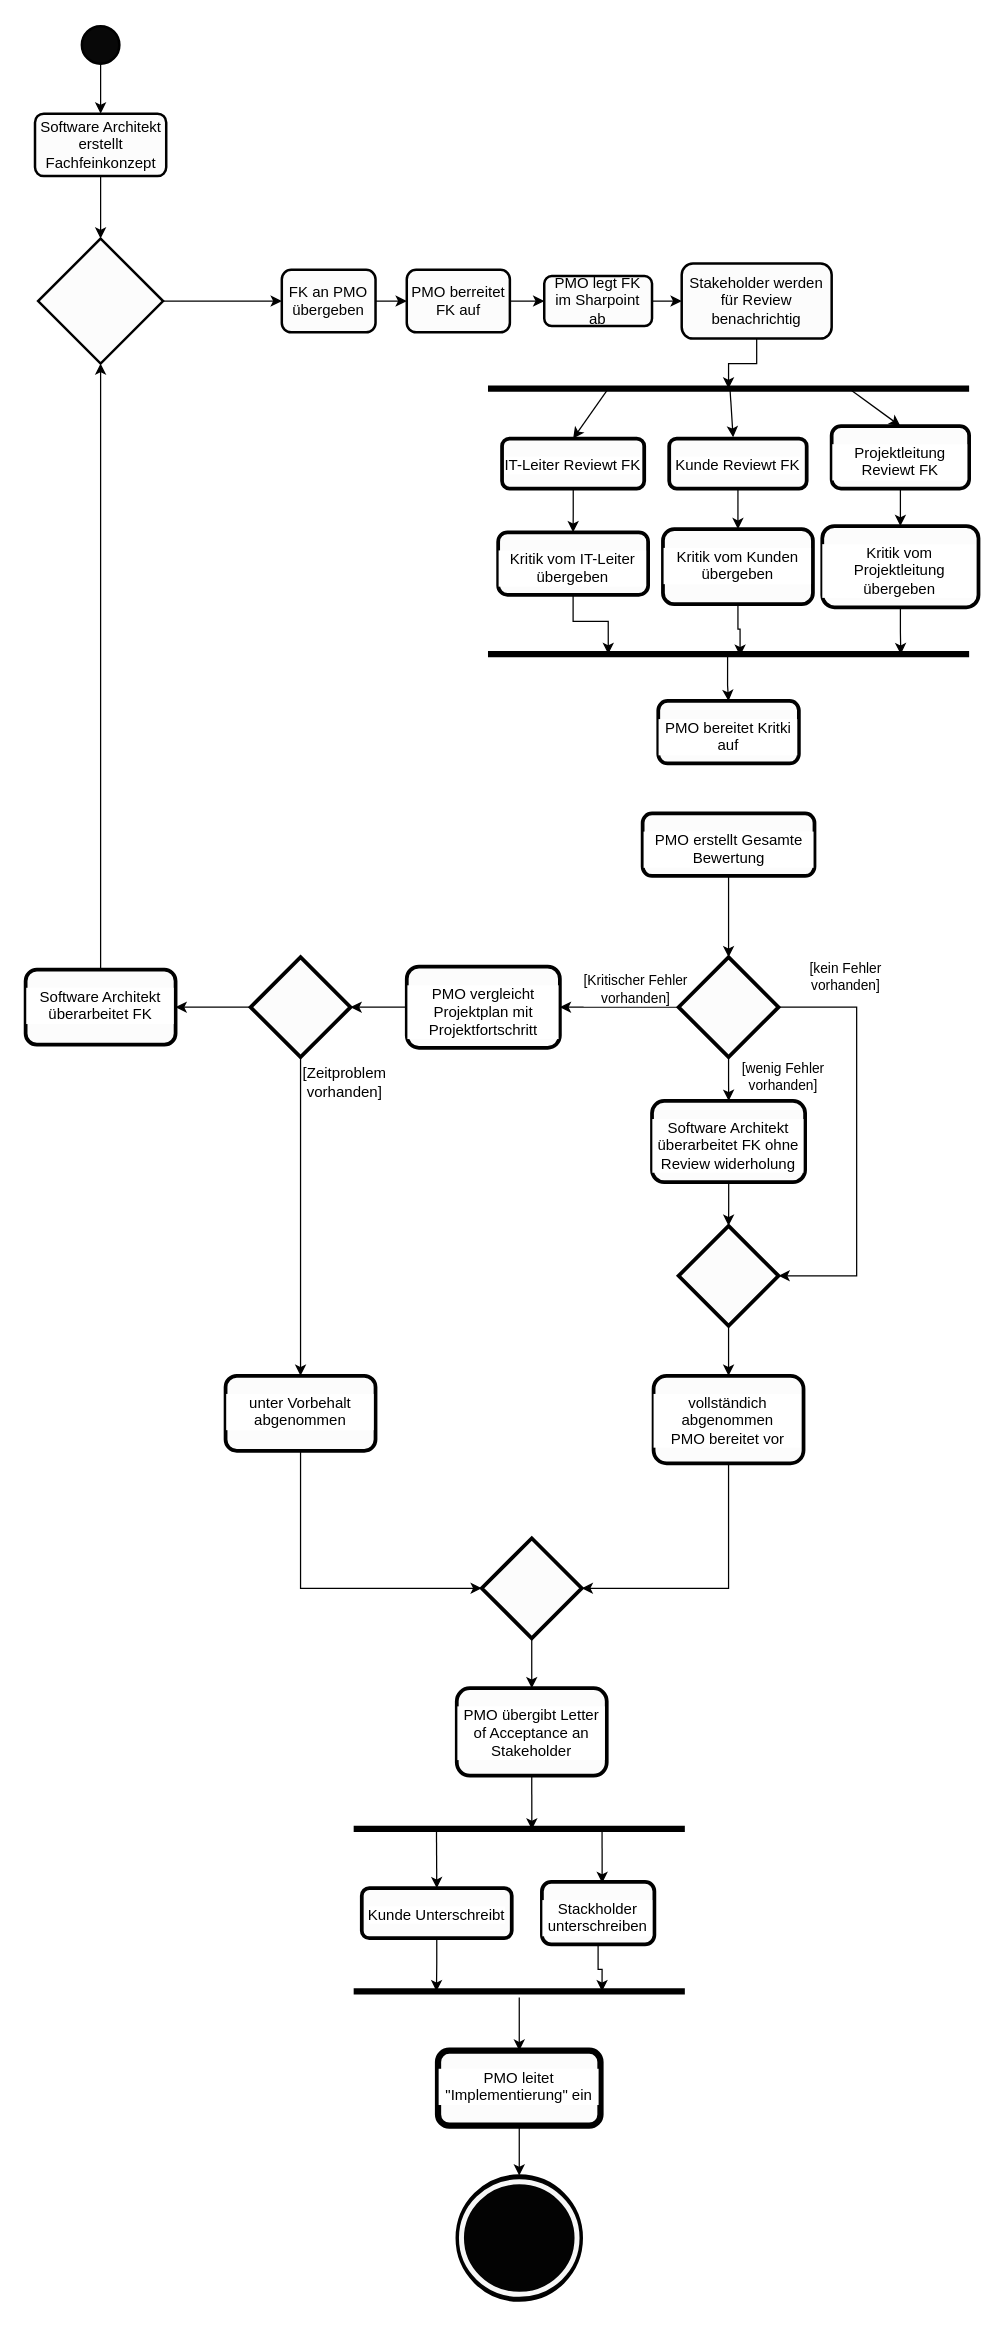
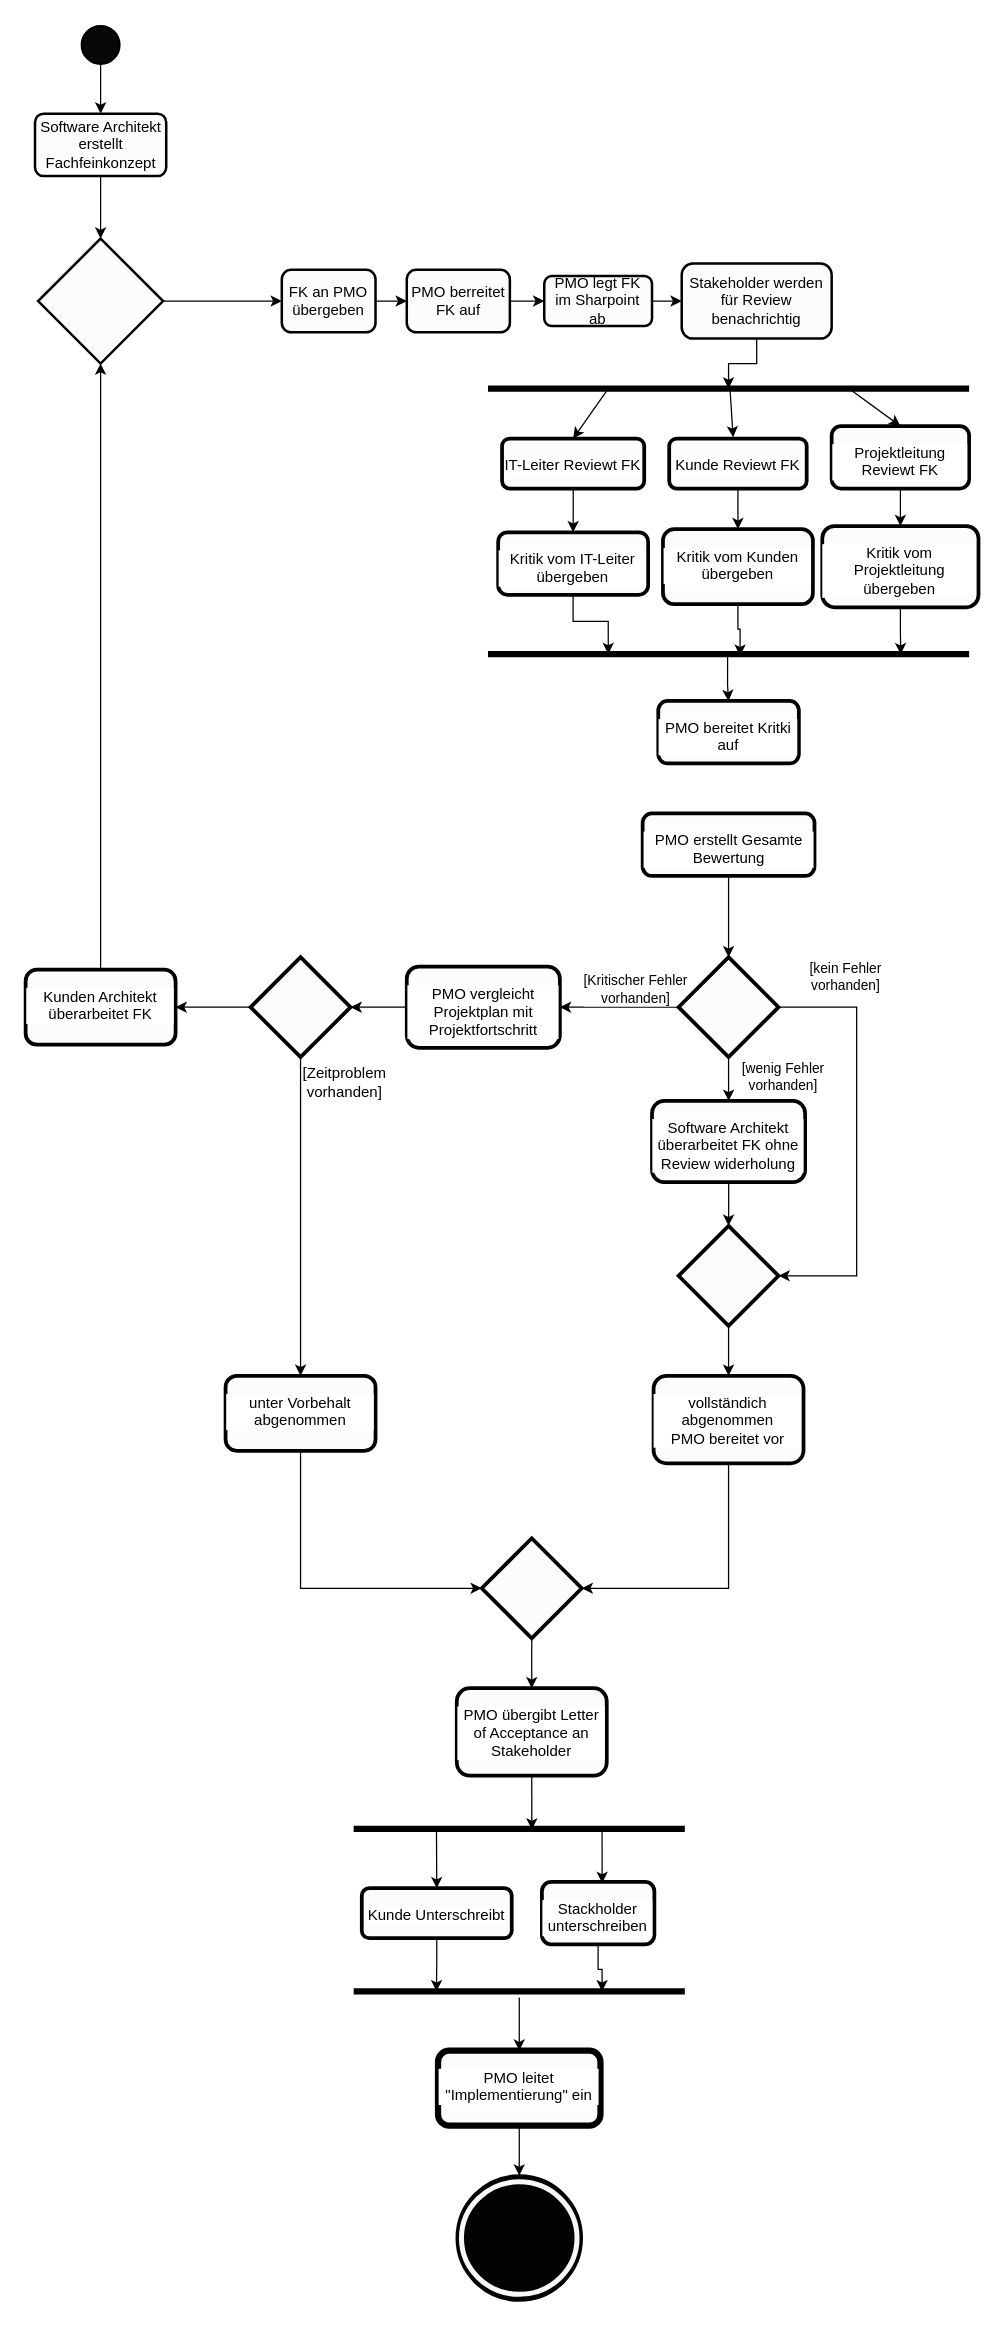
- <mxCell id="61" value="Software Architekt überarbeitet FK" style="whiteSpace=wrap;html=1;rounded=1;verticalAlign=top;strokeWidth=3;fillColor=#FCFCFC;labelBackgroundColor=#ffffff;spacingTop=8;" vertex="1" parent="1"><mxGeometry x="20.005" y="775" width="120" height="60" as="geometry" /></mxCell>
+ <mxCell id="61" value="Kunden Architekt überarbeitet FK" style="whiteSpace=wrap;html=1;rounded=1;verticalAlign=top;strokeWidth=3;fillColor=#FCFCFC;labelBackgroundColor=#ffffff;spacingTop=8;" vertex="1" parent="1"><mxGeometry x="20.005" y="775" width="120" height="60" as="geometry" /></mxCell>
